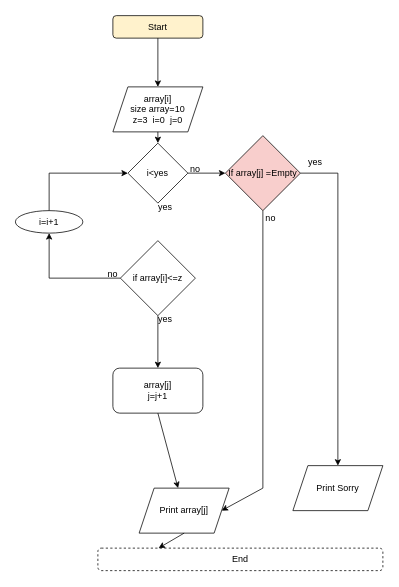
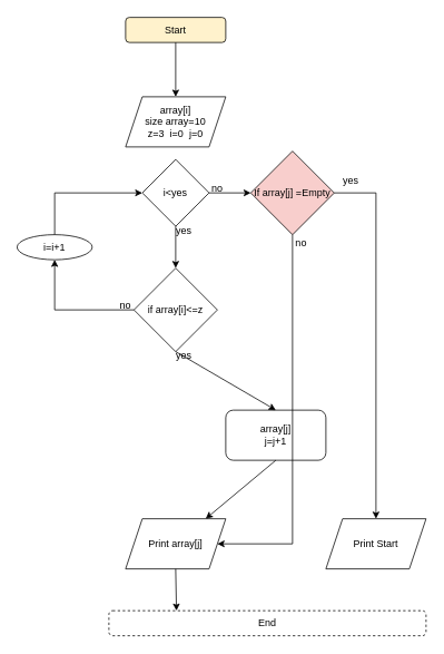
- <mxCell id="8" value="" style="endArrow=classic;html=1;rounded=0;exitX=0.5;exitY=1;exitDx=0;exitDy=0;entryX=0.5;entryY=0;entryDx=0;entryDy=0;" edge="1" parent="1" source="3" target="6"><mxGeometry width="50" height="50" relative="1" as="geometry"><mxPoint x="220" y="400" as="sourcePoint" /><mxPoint x="270" y="350" as="targetPoint" /></mxGeometry></mxCell>
+ <mxCell id="12" value="" style="endArrow=classic;html=1;rounded=0;exitX=0.5;exitY=1;exitDx=0;exitDy=0;entryX=0.5;entryY=0;entryDx=0;entryDy=0;" edge="1" parent="1" source="6" target="5"><mxGeometry width="50" height="50" relative="1" as="geometry"><mxPoint x="220" y="400" as="sourcePoint" /><mxPoint x="270" y="350" as="targetPoint" /></mxGeometry></mxCell>
- <mxCell id="2" value="array[j]&lt;br&gt;j=j+1" style="rounded=1;whiteSpace=wrap;html=1;" vertex="1" parent="1"><mxGeometry x="150" y="490" width="120" height="60" as="geometry" /></mxCell>
+ <mxCell id="2" value="array[j]&lt;br&gt;j=j+1" style="rounded=1;whiteSpace=wrap;html=1;" vertex="1" parent="1"><mxGeometry x="270" y="490" width="120" height="60" as="geometry" /></mxCell>
- <mxCell id="23" value="Print Sorry" style="shape=parallelogram;perimeter=parallelogramPerimeter;whiteSpace=wrap;html=1;fixedSize=1;" vertex="1" parent="1"><mxGeometry x="390" y="620" width="120" height="60" as="geometry" /></mxCell>
+ <mxCell id="23" value="Print Start" style="shape=parallelogram;perimeter=parallelogramPerimeter;whiteSpace=wrap;html=1;fixedSize=1;" vertex="1" parent="1"><mxGeometry x="390" y="620" width="120" height="60" as="geometry" /></mxCell>
- <mxCell id="14" value="Print array[j]" style="shape=parallelogram;perimeter=parallelogramPerimeter;whiteSpace=wrap;html=1;fixedSize=1;" vertex="1" parent="1"><mxGeometry x="185" y="650" width="120" height="60" as="geometry" /></mxCell>
+ <mxCell id="14" value="Print array[j]" style="shape=parallelogram;perimeter=parallelogramPerimeter;whiteSpace=wrap;html=1;fixedSize=1;" vertex="1" parent="1"><mxGeometry x="150" y="620" width="120" height="60" as="geometry" /></mxCell>
